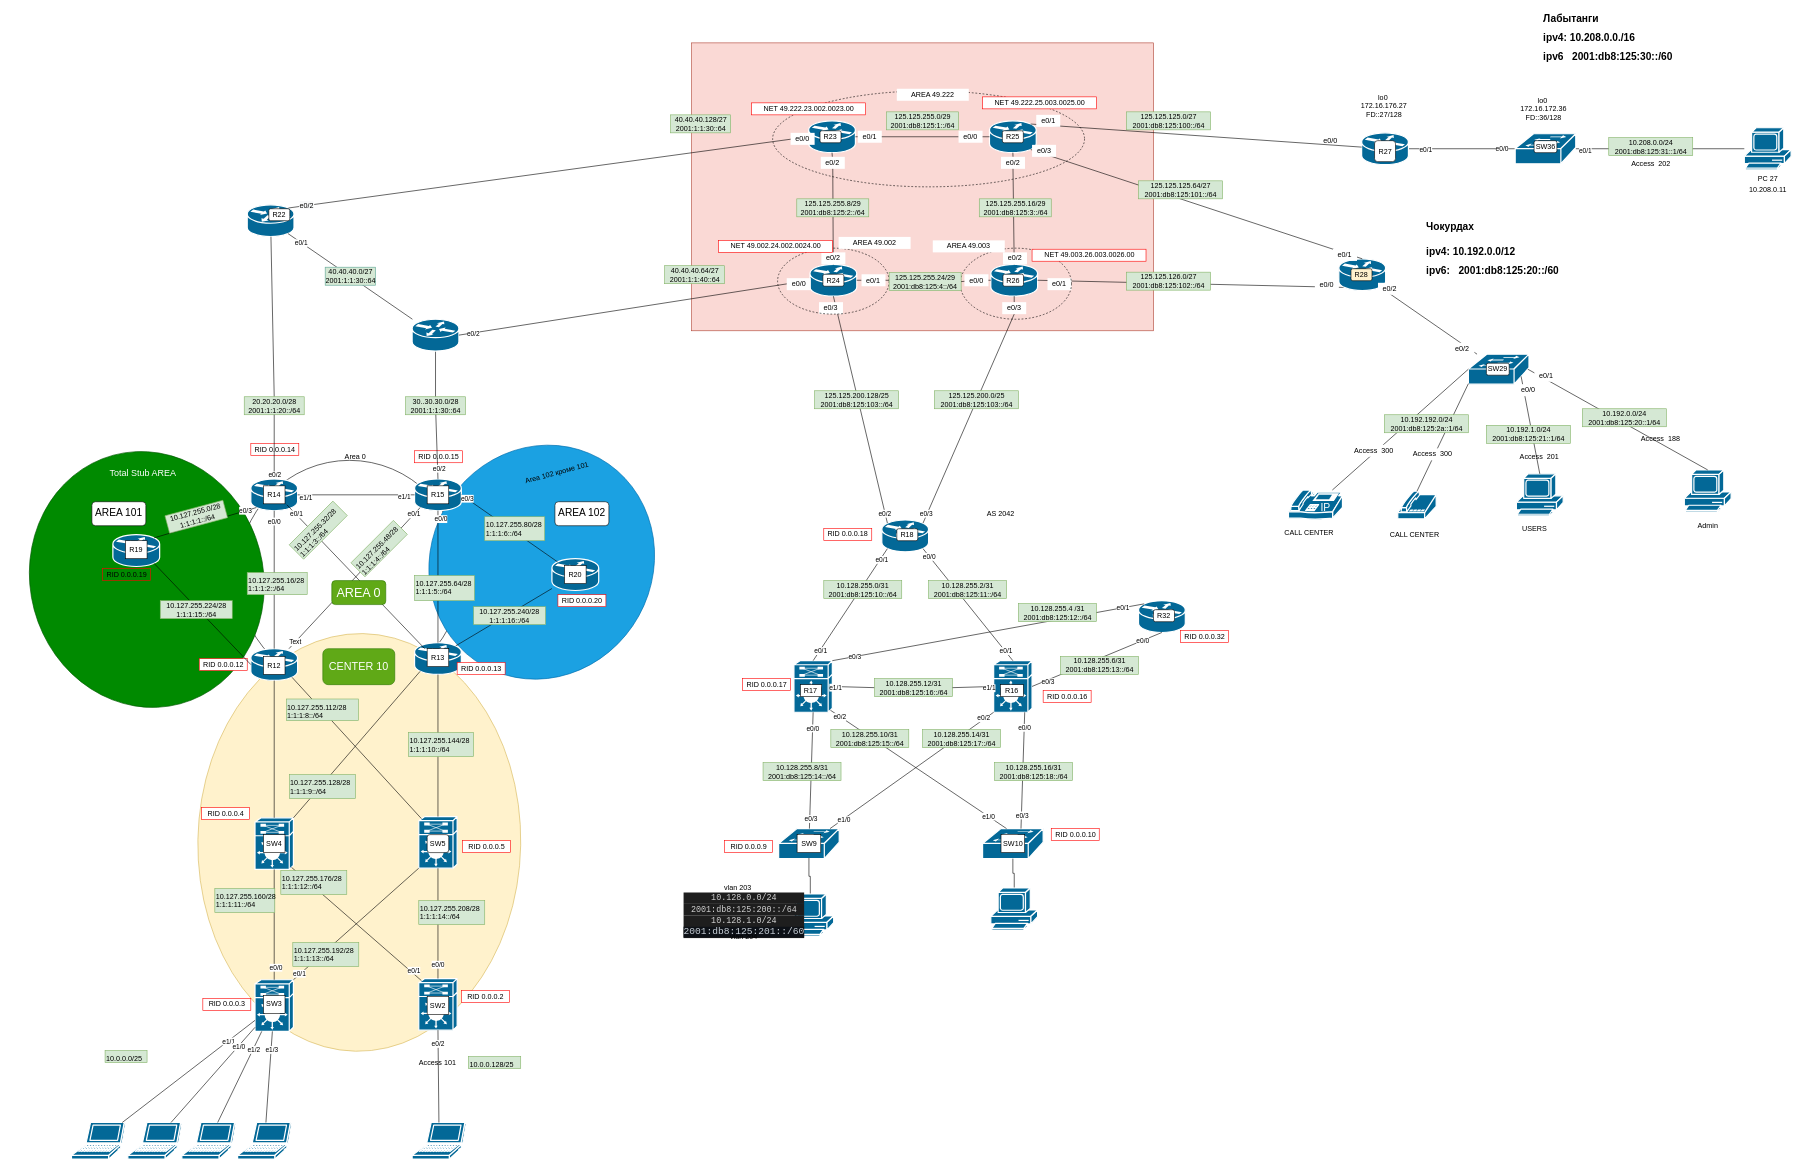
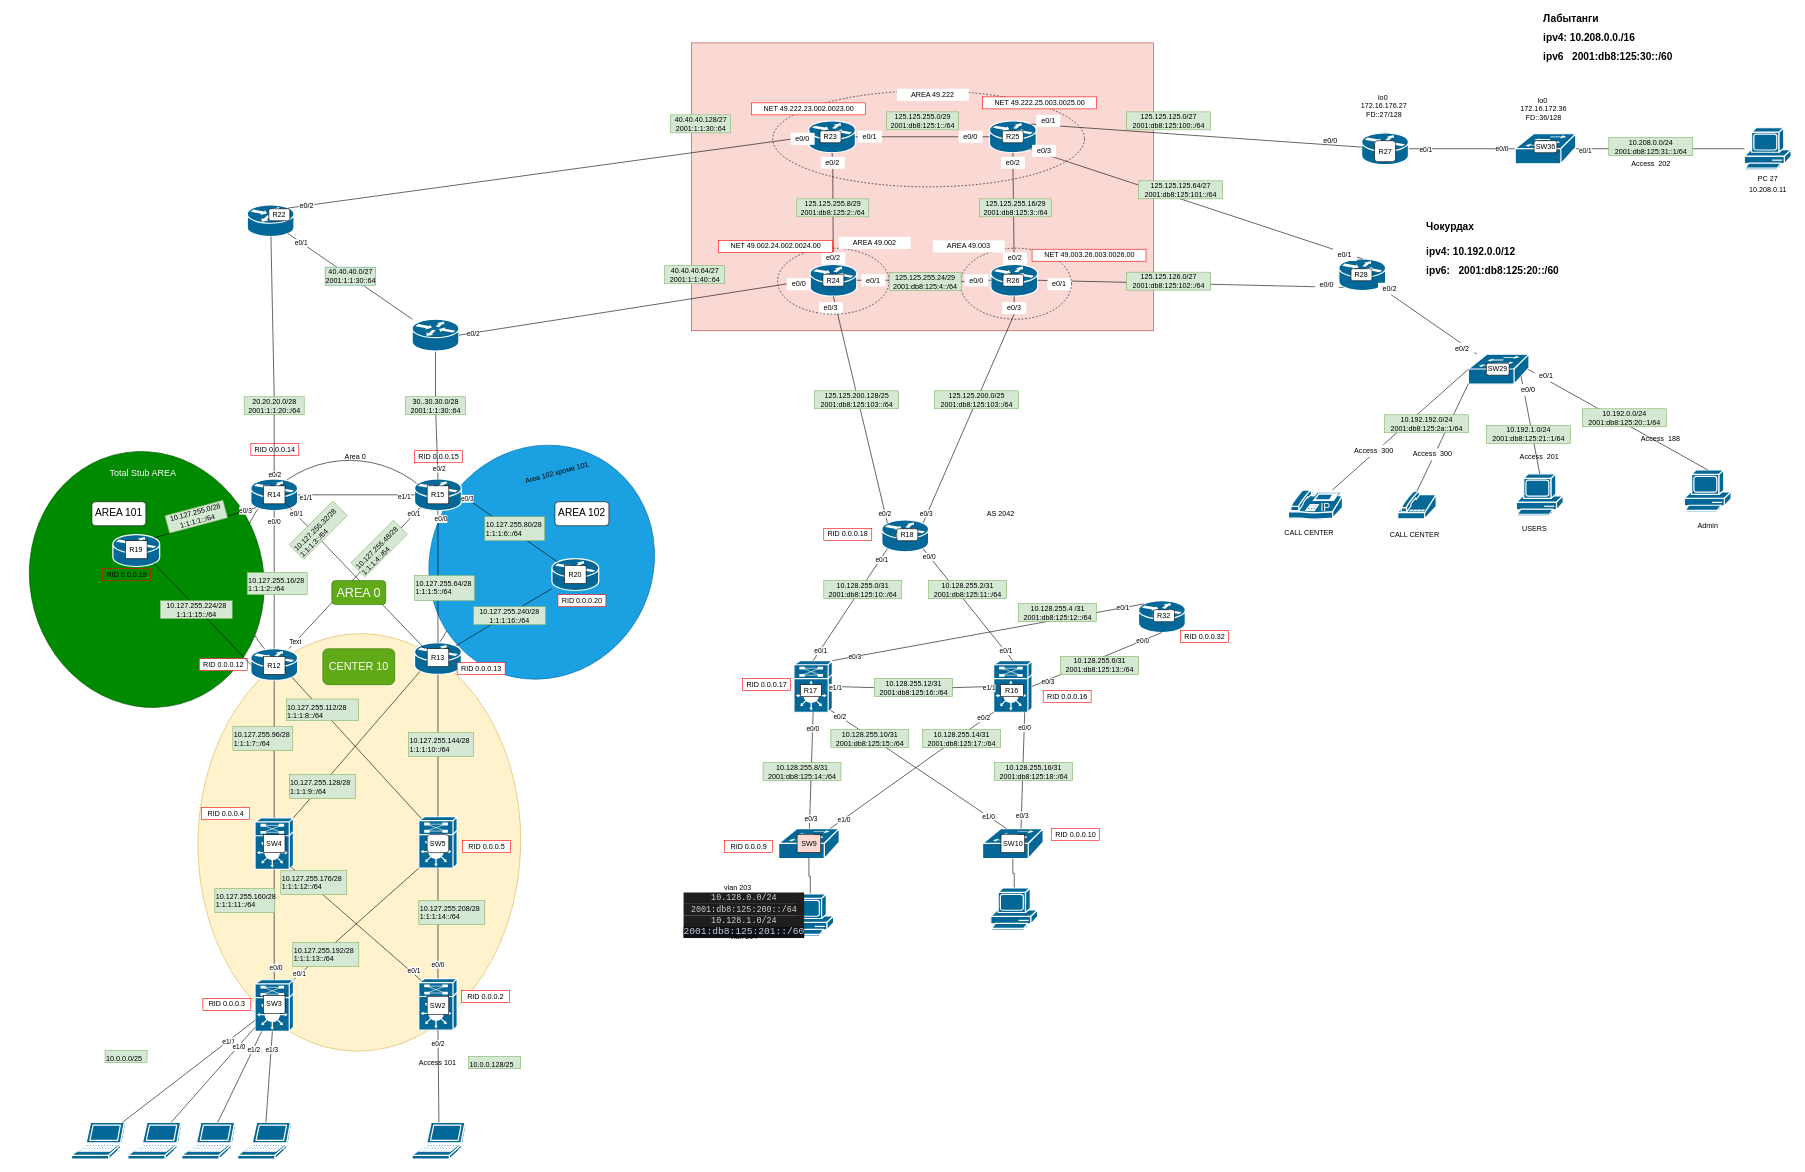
- <mxCell id="182" value="&lt;span&gt;R28&lt;/span&gt;" style="rounded=1;whiteSpace=wrap;html=1;fillColor=#fff2cc;" parent="1" vertex="1"><mxGeometry x="2222.25" y="447.5" width="35" height="20" as="geometry" /></mxCell>
+ <mxCell id="182" value="&lt;span&gt;R28&lt;/span&gt;" style="rounded=1;whiteSpace=wrap;html=1;fillColor=#ffffff;" parent="1" vertex="1"><mxGeometry x="2222.25" y="447.5" width="35" height="20" as="geometry" /></mxCell>
+ <mxCell id="97" value="10.127.255.96/28&lt;br&gt;1:1:1:7::/64" style="text;whiteSpace=wrap;html=1;fillColor=#d5e8d4;strokeColor=#82b366;" parent="1" vertex="1"><mxGeometry x="358" y="1211" width="100" height="40" as="geometry" /></mxCell>
- <mxCell id="14" value="SW9" style="rounded=0;whiteSpace=wrap;html=1;" parent="1" vertex="1"><mxGeometry x="1298.75" y="1391" width="39.5" height="30" as="geometry" /></mxCell>
+ <mxCell id="14" value="SW9" style="rounded=0;whiteSpace=wrap;html=1;fillColor=#fad9d5;" parent="1" vertex="1"><mxGeometry x="1298.75" y="1391" width="39.5" height="30" as="geometry" /></mxCell>
